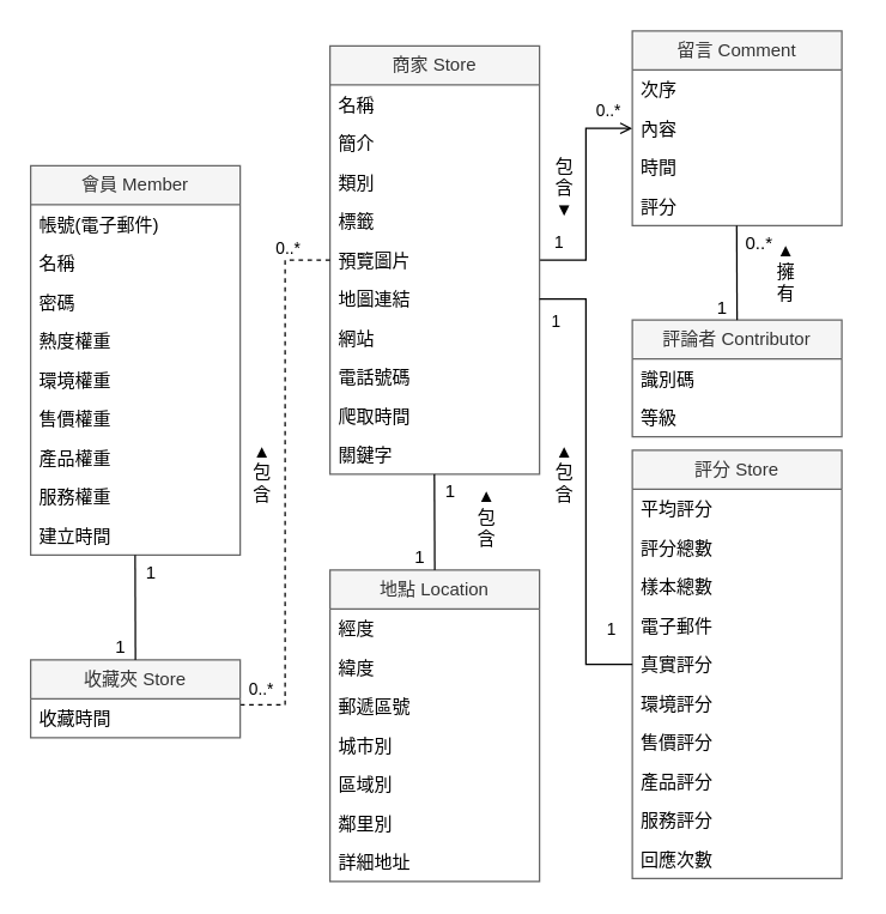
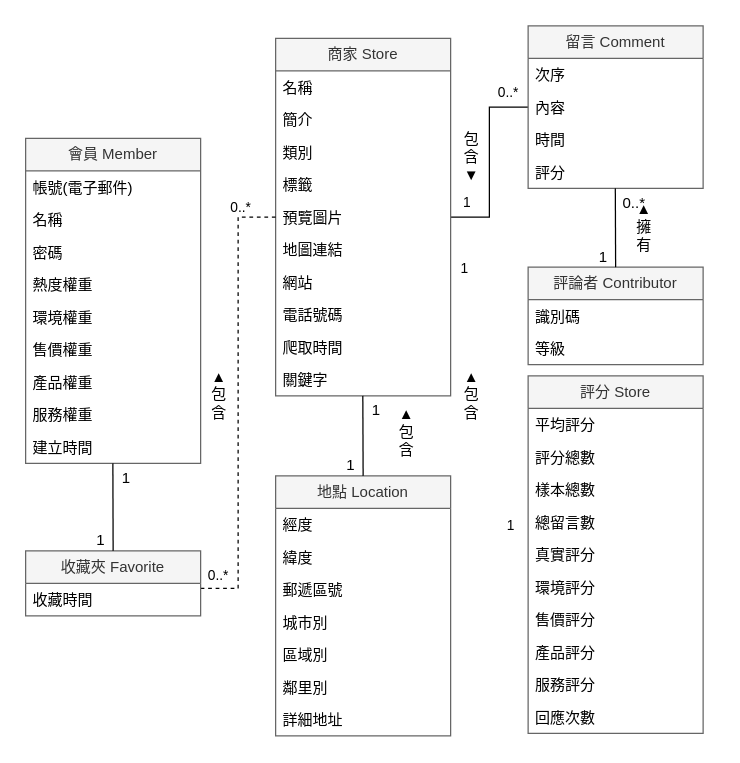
- <mxCell id="12" style="edgeStyle=orthogonalEdgeStyle;rounded=0;orthogonalLoop=1;jettySize=auto;html=1;endArrow=open;endFill=0;" parent="1" source="15" target="26" edge="1"><mxGeometry relative="1" as="geometry" /></mxCell>
+ <mxCell id="12" style="edgeStyle=orthogonalEdgeStyle;rounded=0;orthogonalLoop=1;jettySize=auto;html=1;endArrow=none;endFill=0;" parent="1" source="15" target="26" edge="1"><mxGeometry relative="1" as="geometry" /></mxCell>
- <mxCell id="72" value="&lt;div&gt;▲&lt;/div&gt;&lt;div&gt;擁&lt;/div&gt;&lt;div&gt;有&lt;/div&gt;" style="text;html=1;strokeColor=none;fillColor=none;align=center;verticalAlign=middle;whiteSpace=wrap;rounded=0;" parent="1" vertex="1"><mxGeometry x="480" y="166" width="90" height="30" as="geometry" /></mxCell>
+ <mxCell id="72" value="&lt;div&gt;▲&lt;/div&gt;&lt;div&gt;擁&lt;/div&gt;&lt;div&gt;有&lt;/div&gt;" style="text;html=1;strokeColor=none;fillColor=none;align=center;verticalAlign=middle;whiteSpace=wrap;rounded=0;" parent="1" vertex="1"><mxGeometry x="470" y="166" width="90" height="30" as="geometry" /></mxCell>
- <mxCell id="67" style="edgeStyle=orthogonalEdgeStyle;rounded=0;orthogonalLoop=1;jettySize=auto;html=1;entryX=0;entryY=0.5;entryDx=0;entryDy=0;endArrow=none;endFill=0;" parent="1" source="21" target="50" edge="1"><mxGeometry relative="1" as="geometry" /></mxCell>
- <mxCell id="49" value="電子郵件" style="text;strokeColor=none;fillColor=none;align=left;verticalAlign=top;spacingLeft=4;spacingRight=4;overflow=hidden;rotatable=0;points=[[0,0.5],[1,0.5]];portConstraint=eastwest;whiteSpace=wrap;html=1;" parent="45" vertex="1"><mxGeometry y="104" width="140" height="26" as="geometry" /></mxCell>
+ <mxCell id="49" value="總留言數" style="text;strokeColor=none;fillColor=none;align=left;verticalAlign=top;spacingLeft=4;spacingRight=4;overflow=hidden;rotatable=0;points=[[0,0.5],[1,0.5]];portConstraint=eastwest;whiteSpace=wrap;html=1;" parent="45" vertex="1"><mxGeometry y="104" width="140" height="26" as="geometry" /></mxCell>
- <mxCell id="40" value="收藏夾 Store" style="swimlane;fontStyle=0;childLayout=stackLayout;horizontal=1;startSize=26;horizontalStack=0;resizeParent=1;resizeParentMax=0;resizeLast=0;collapsible=1;marginBottom=0;whiteSpace=wrap;html=1;fillColor=#f5f5f5;fontColor=#333333;strokeColor=#666666;" parent="1" vertex="1"><mxGeometry x="20" y="440" width="140" height="52" as="geometry"><mxRectangle x="290" y="890" width="60" height="30" as="alternateBounds" /></mxGeometry></mxCell>
+ <mxCell id="40" value="收藏夾 Favorite" style="swimlane;fontStyle=0;childLayout=stackLayout;horizontal=1;startSize=26;horizontalStack=0;resizeParent=1;resizeParentMax=0;resizeLast=0;collapsible=1;marginBottom=0;whiteSpace=wrap;html=1;fillColor=#f5f5f5;fontColor=#333333;strokeColor=#666666;" parent="1" vertex="1"><mxGeometry x="20" y="440" width="140" height="52" as="geometry"><mxRectangle x="290" y="890" width="60" height="30" as="alternateBounds" /></mxGeometry></mxCell>
